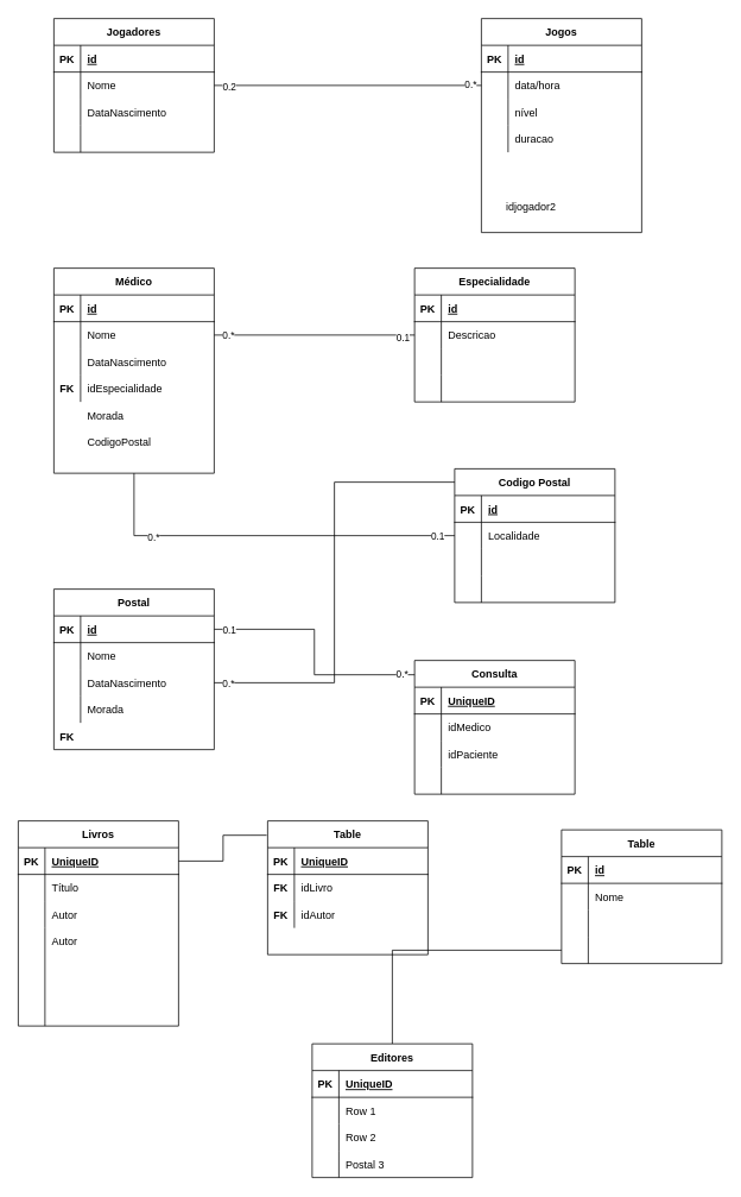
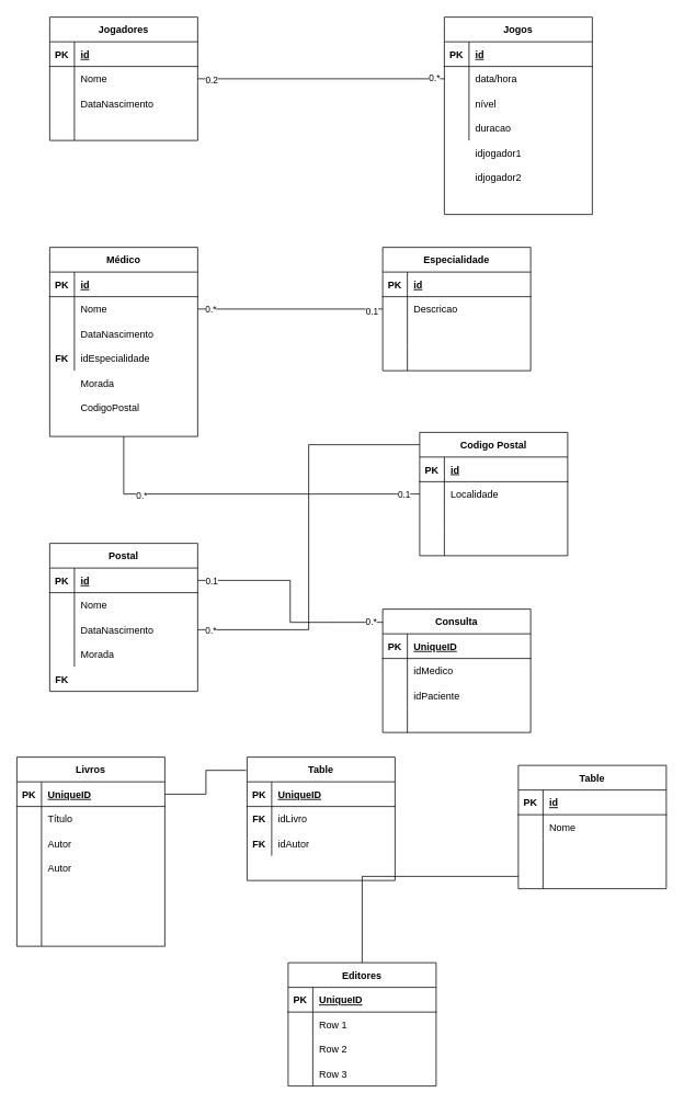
+ <mxCell id="28" value="idjogador1" style="shape=partialRectangle;connectable=0;fillColor=none;top=0;left=0;bottom=0;right=0;align=left;spacingLeft=6;overflow=hidden;" vertex="1" parent="1"><mxGeometry x="570" y="170" width="150" height="30" as="geometry"><mxRectangle width="150" height="30" as="alternateBounds" /></mxGeometry></mxCell>
- <mxCell id="29" value="idjogador2" style="shape=partialRectangle;connectable=0;fillColor=none;top=0;left=0;bottom=0;right=0;align=left;spacingLeft=6;overflow=hidden;" vertex="1" parent="1"><mxGeometry x="560" y="215" width="150" height="30" as="geometry"><mxRectangle width="150" height="30" as="alternateBounds" /></mxGeometry></mxCell>
+ <mxCell id="29" value="idjogador2" style="shape=partialRectangle;connectable=0;fillColor=none;top=0;left=0;bottom=0;right=0;align=left;spacingLeft=6;overflow=hidden;" vertex="1" parent="1"><mxGeometry x="570" y="200" width="150" height="30" as="geometry"><mxRectangle width="150" height="30" as="alternateBounds" /></mxGeometry></mxCell>
- <mxCell id="162" value="Postal 3" style="shape=partialRectangle;connectable=0;fillColor=none;top=0;left=0;bottom=0;right=0;align=left;spacingLeft=6;overflow=hidden;" vertex="1" parent="160"><mxGeometry x="30" width="150" height="30" as="geometry"><mxRectangle width="150" height="30" as="alternateBounds" /></mxGeometry></mxCell>
+ <mxCell id="162" value="Row 3" style="shape=partialRectangle;connectable=0;fillColor=none;top=0;left=0;bottom=0;right=0;align=left;spacingLeft=6;overflow=hidden;" vertex="1" parent="160"><mxGeometry x="30" width="150" height="30" as="geometry"><mxRectangle width="150" height="30" as="alternateBounds" /></mxGeometry></mxCell>
